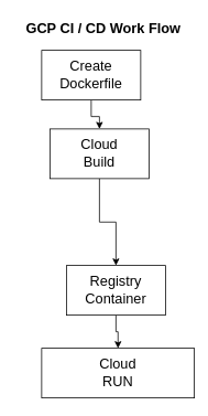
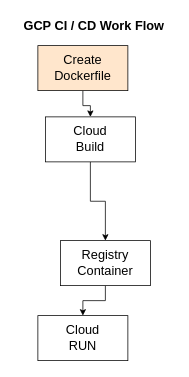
- <mxCell id="4" value="Create&lt;br&gt;Dockerfile" style="rounded=0;whiteSpace=wrap;html=1;fontSize=17;" vertex="1" parent="1"><mxGeometry x="50" y="60" width="120" height="60" as="geometry" /></mxCell>
+ <mxCell id="4" value="Create&lt;br&gt;Dockerfile" style="rounded=0;whiteSpace=wrap;html=1;fontSize=17;fillColor=#ffe6cc;" vertex="1" parent="1"><mxGeometry x="50" y="60" width="120" height="60" as="geometry" /></mxCell>
- <mxCell id="9" value="Cloud &lt;br&gt;RUN" style="rounded=0;whiteSpace=wrap;html=1;fontSize=17;" vertex="1" parent="1"><mxGeometry x="50" y="420" width="185" height="60" as="geometry" /></mxCell>
+ <mxCell id="9" value="Cloud &lt;br&gt;RUN" style="rounded=0;whiteSpace=wrap;html=1;fontSize=17;" vertex="1" parent="1"><mxGeometry x="50" y="420" width="120" height="60" as="geometry" /></mxCell>
